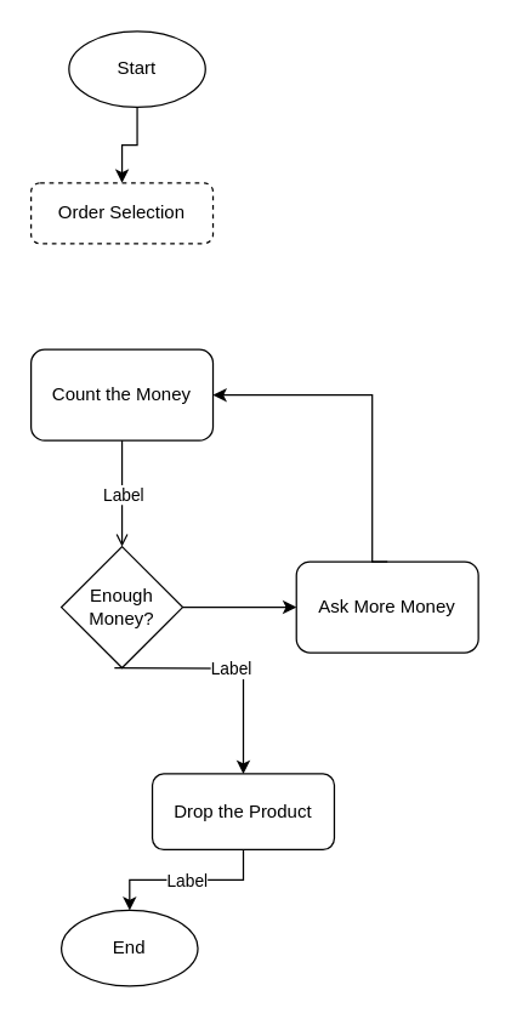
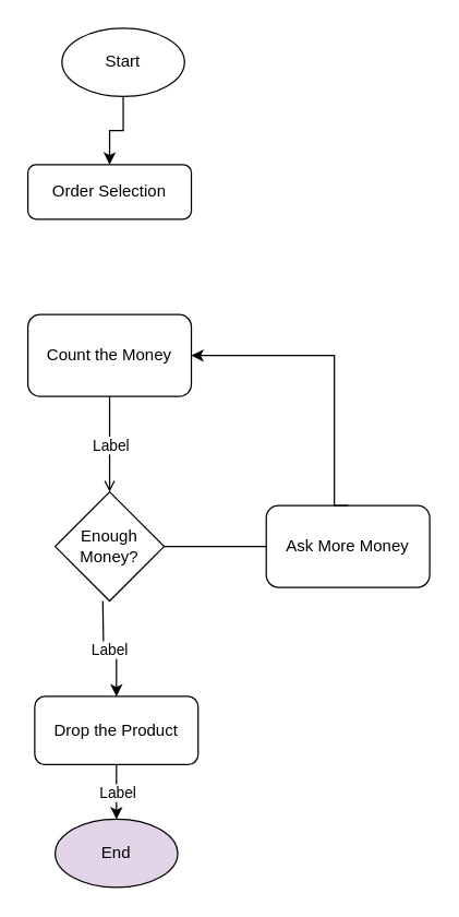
- <mxCell id="5" value="Order Selection" style="rounded=1;whiteSpace=wrap;html=1;dashed=1;" vertex="1" parent="1"><mxGeometry x="20" y="120" width="120" height="40" as="geometry" /></mxCell>
+ <mxCell id="5" value="Order Selection" style="rounded=1;whiteSpace=wrap;html=1;" vertex="1" parent="1"><mxGeometry x="20" y="120" width="120" height="40" as="geometry" /></mxCell>
- <mxCell id="12" style="edgeStyle=orthogonalEdgeStyle;rounded=0;orthogonalLoop=1;jettySize=auto;html=1;entryX=0;entryY=0.5;entryDx=0;entryDy=0;exitX=1;exitY=0.5;exitDx=0;exitDy=0;" edge="1" parent="1" source="8" target="11"><mxGeometry relative="1" as="geometry"><mxPoint x="125" y="400" as="sourcePoint" /><mxPoint x="170" y="390" as="targetPoint" /><Array as="points" /></mxGeometry></mxCell>
+ <mxCell id="12" style="edgeStyle=orthogonalEdgeStyle;rounded=0;orthogonalLoop=1;jettySize=auto;html=1;entryX=0;entryY=0.5;entryDx=0;entryDy=0;exitX=1;exitY=0.5;exitDx=0;exitDy=0;endArrow=none;" edge="1" parent="1" source="8" target="11"><mxGeometry relative="1" as="geometry"><mxPoint x="125" y="400" as="sourcePoint" /><mxPoint x="170" y="390" as="targetPoint" /><Array as="points" /></mxGeometry></mxCell>
- <mxCell id="6" value="Drop the Product" style="rounded=1;whiteSpace=wrap;html=1;" vertex="1" parent="1"><mxGeometry x="100" y="510" width="120" height="50" as="geometry" /></mxCell>
+ <mxCell id="6" value="Drop the Product" style="rounded=1;whiteSpace=wrap;html=1;" vertex="1" parent="1"><mxGeometry x="25" y="510" width="120" height="50" as="geometry" /></mxCell>
- <mxCell id="4" value="End" style="ellipse;whiteSpace=wrap;html=1;" vertex="1" parent="1"><mxGeometry x="40" y="600" width="90" height="50" as="geometry" /></mxCell>
+ <mxCell id="4" value="End" style="ellipse;whiteSpace=wrap;html=1;fillColor=#e1d5e7;" vertex="1" parent="1"><mxGeometry x="40" y="600" width="90" height="50" as="geometry" /></mxCell>
